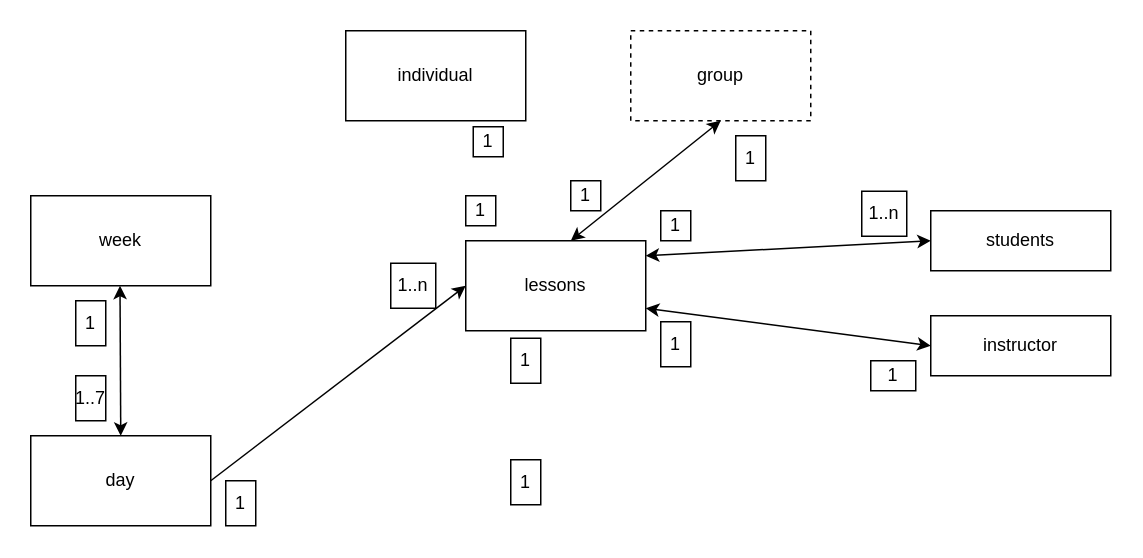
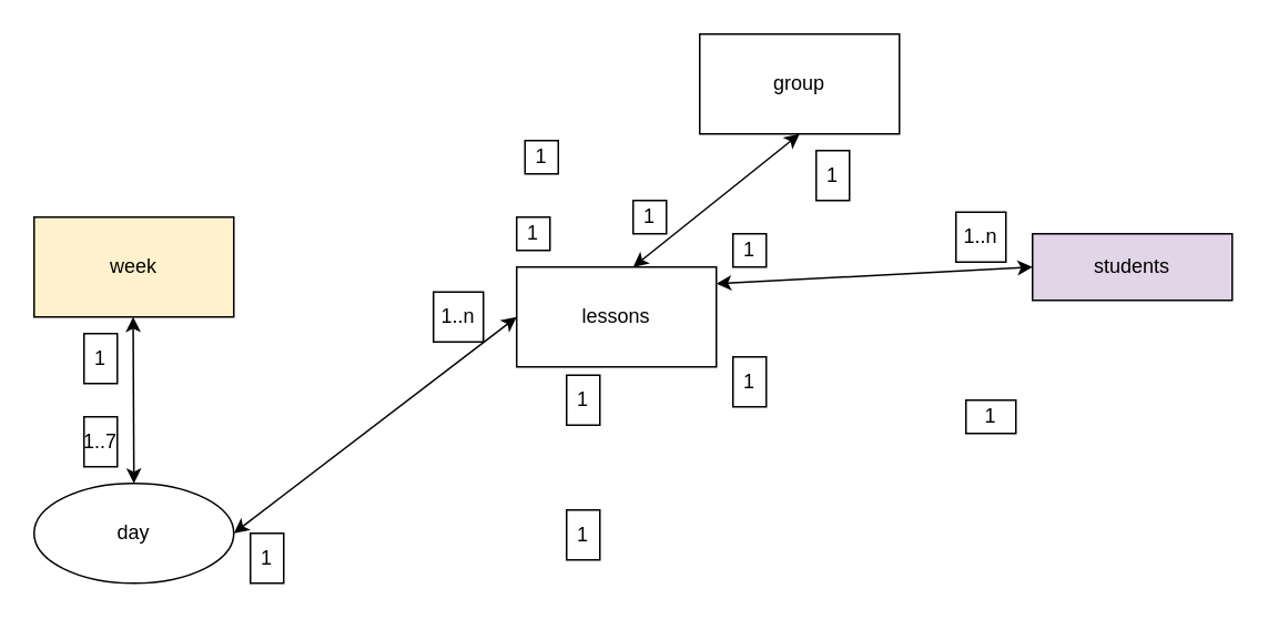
- <mxCell id="20" value="individual" style="rounded=0;whiteSpace=wrap;html=1;" vertex="1" parent="1"><mxGeometry x="230" y="20" width="120" height="60" as="geometry" /></mxCell>
- <mxCell id="21" value="group" style="rounded=0;whiteSpace=wrap;html=1;dashed=1;" vertex="1" parent="1"><mxGeometry x="420" y="20" width="120" height="60" as="geometry" /></mxCell>
+ <mxCell id="21" value="group" style="rounded=0;whiteSpace=wrap;html=1;" vertex="1" parent="1"><mxGeometry x="420" y="20" width="120" height="60" as="geometry" /></mxCell>
- <mxCell id="11" value="week" style="rounded=0;whiteSpace=wrap;html=1;" vertex="1" parent="1"><mxGeometry x="20" y="130" width="120" height="60" as="geometry" /></mxCell>
+ <mxCell id="11" value="week" style="rounded=0;whiteSpace=wrap;html=1;fillColor=#fff2cc;" vertex="1" parent="1"><mxGeometry x="20" y="130" width="120" height="60" as="geometry" /></mxCell>
- <mxCell id="3" value="students" style="rounded=0;whiteSpace=wrap;html=1;" vertex="1" parent="1"><mxGeometry x="620" y="140" width="120" height="40" as="geometry" /></mxCell>
+ <mxCell id="3" value="students" style="rounded=0;whiteSpace=wrap;html=1;fillColor=#e1d5e7;" vertex="1" parent="1"><mxGeometry x="620" y="140" width="120" height="40" as="geometry" /></mxCell>
- <mxCell id="6" value="" style="endArrow=classic;startArrow=classic;html=1;entryX=0;entryY=0.5;entryDx=0;entryDy=0;exitX=1;exitY=0.75;exitDx=0;exitDy=0;" edge="1" parent="1" source="2" target="4"><mxGeometry width="50" height="50" relative="1" as="geometry"><mxPoint x="440" y="200" as="sourcePoint" /><mxPoint x="630" y="170" as="targetPoint" /></mxGeometry></mxCell>
- <mxCell id="4" value="instructor" style="rounded=0;whiteSpace=wrap;html=1;" vertex="1" parent="1"><mxGeometry x="620" y="210" width="120" height="40" as="geometry" /></mxCell>
- <mxCell id="17" value="" style="endArrow=none;startArrow=classic;html=1;exitX=0;exitY=0.5;exitDx=0;exitDy=0;entryX=1;entryY=0.5;entryDx=0;entryDy=0;" edge="1" parent="1" source="2" target="12"><mxGeometry width="50" height="50" relative="1" as="geometry"><mxPoint x="89.5" y="200" as="sourcePoint" /><mxPoint x="90" y="300" as="targetPoint" /></mxGeometry></mxCell>
+ <mxCell id="17" value="" style="endArrow=classic;startArrow=classic;html=1;exitX=0;exitY=0.5;exitDx=0;exitDy=0;entryX=1;entryY=0.5;entryDx=0;entryDy=0;" edge="1" parent="1" source="2" target="12"><mxGeometry width="50" height="50" relative="1" as="geometry"><mxPoint x="89.5" y="200" as="sourcePoint" /><mxPoint x="90" y="300" as="targetPoint" /></mxGeometry></mxCell>
- <mxCell id="12" value="day" style="rounded=0;whiteSpace=wrap;html=1;" vertex="1" parent="1"><mxGeometry x="20" y="290" width="120" height="60" as="geometry" /></mxCell>
+ <mxCell id="12" value="day" style="ellipse;whiteSpace=wrap;html=1;" vertex="1" parent="1"><mxGeometry x="20" y="290" width="120" height="60" as="geometry" /></mxCell>
